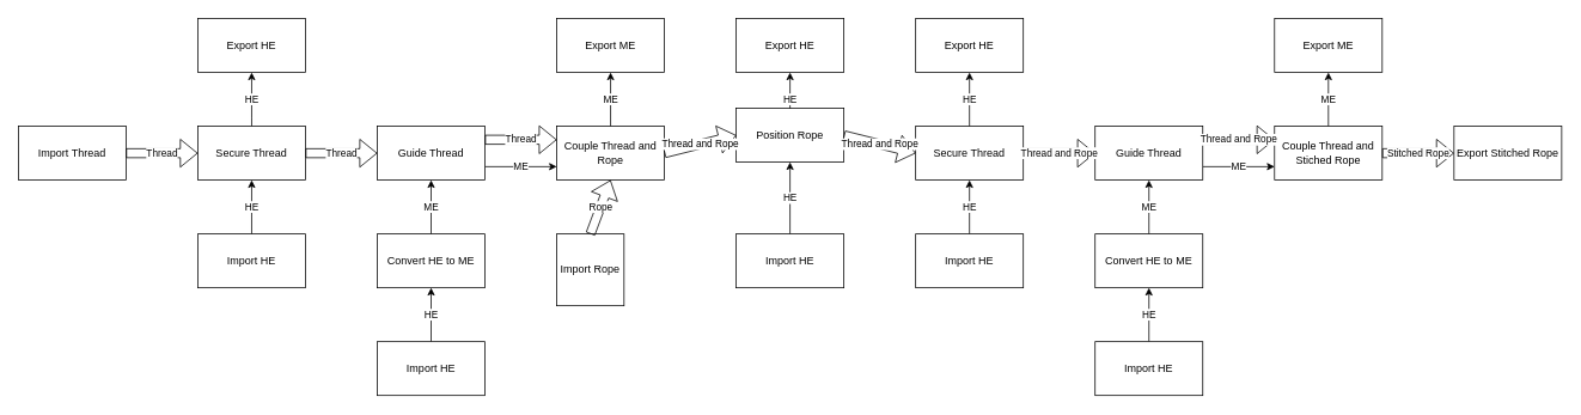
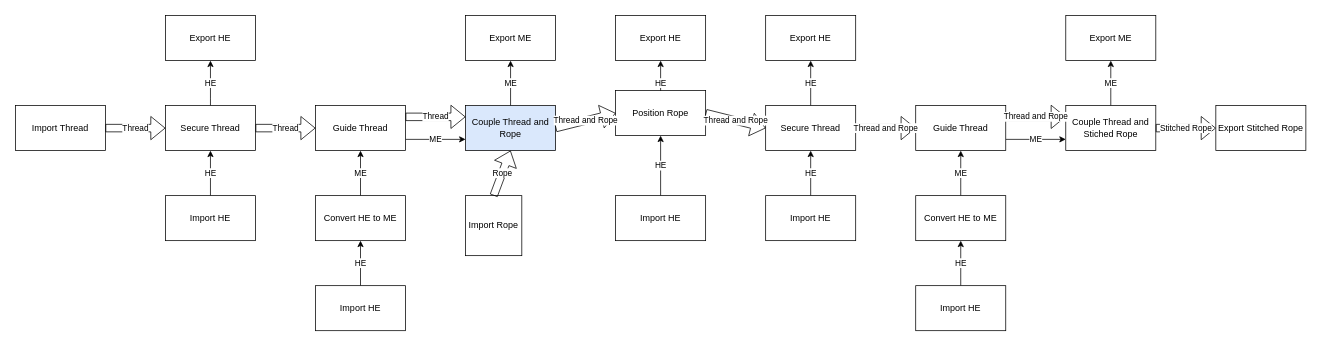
- <mxCell id="11" value="Couple Thread and Rope" style="rounded=0;whiteSpace=wrap;html=1;" vertex="1" parent="1"><mxGeometry x="620" y="140" width="120" height="60" as="geometry" /></mxCell>
+ <mxCell id="11" value="Couple Thread and Rope" style="rounded=0;whiteSpace=wrap;html=1;fillColor=#dae8fc;" vertex="1" parent="1"><mxGeometry x="620" y="140" width="120" height="60" as="geometry" /></mxCell>
